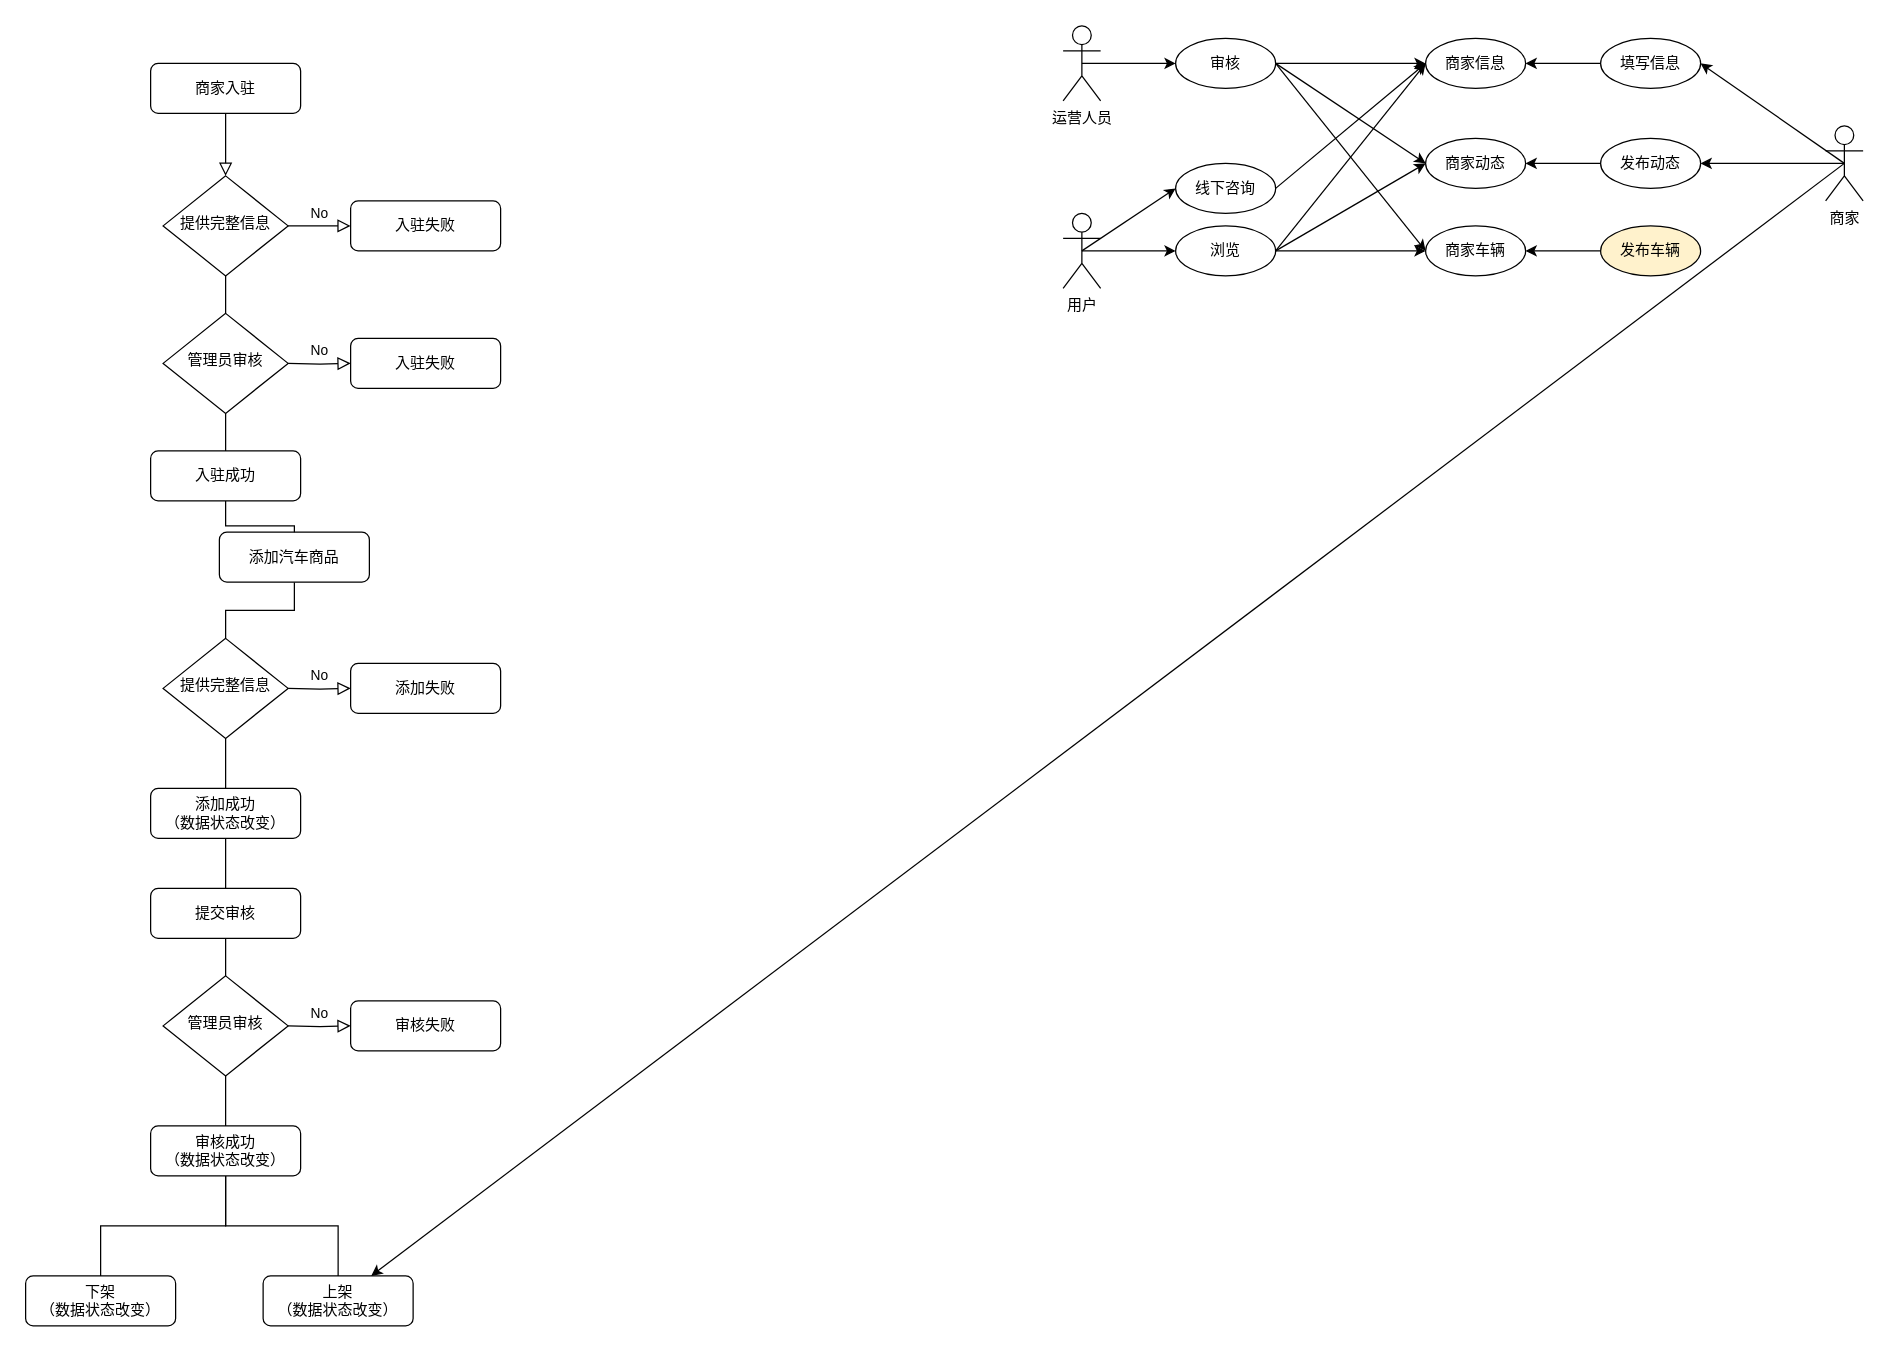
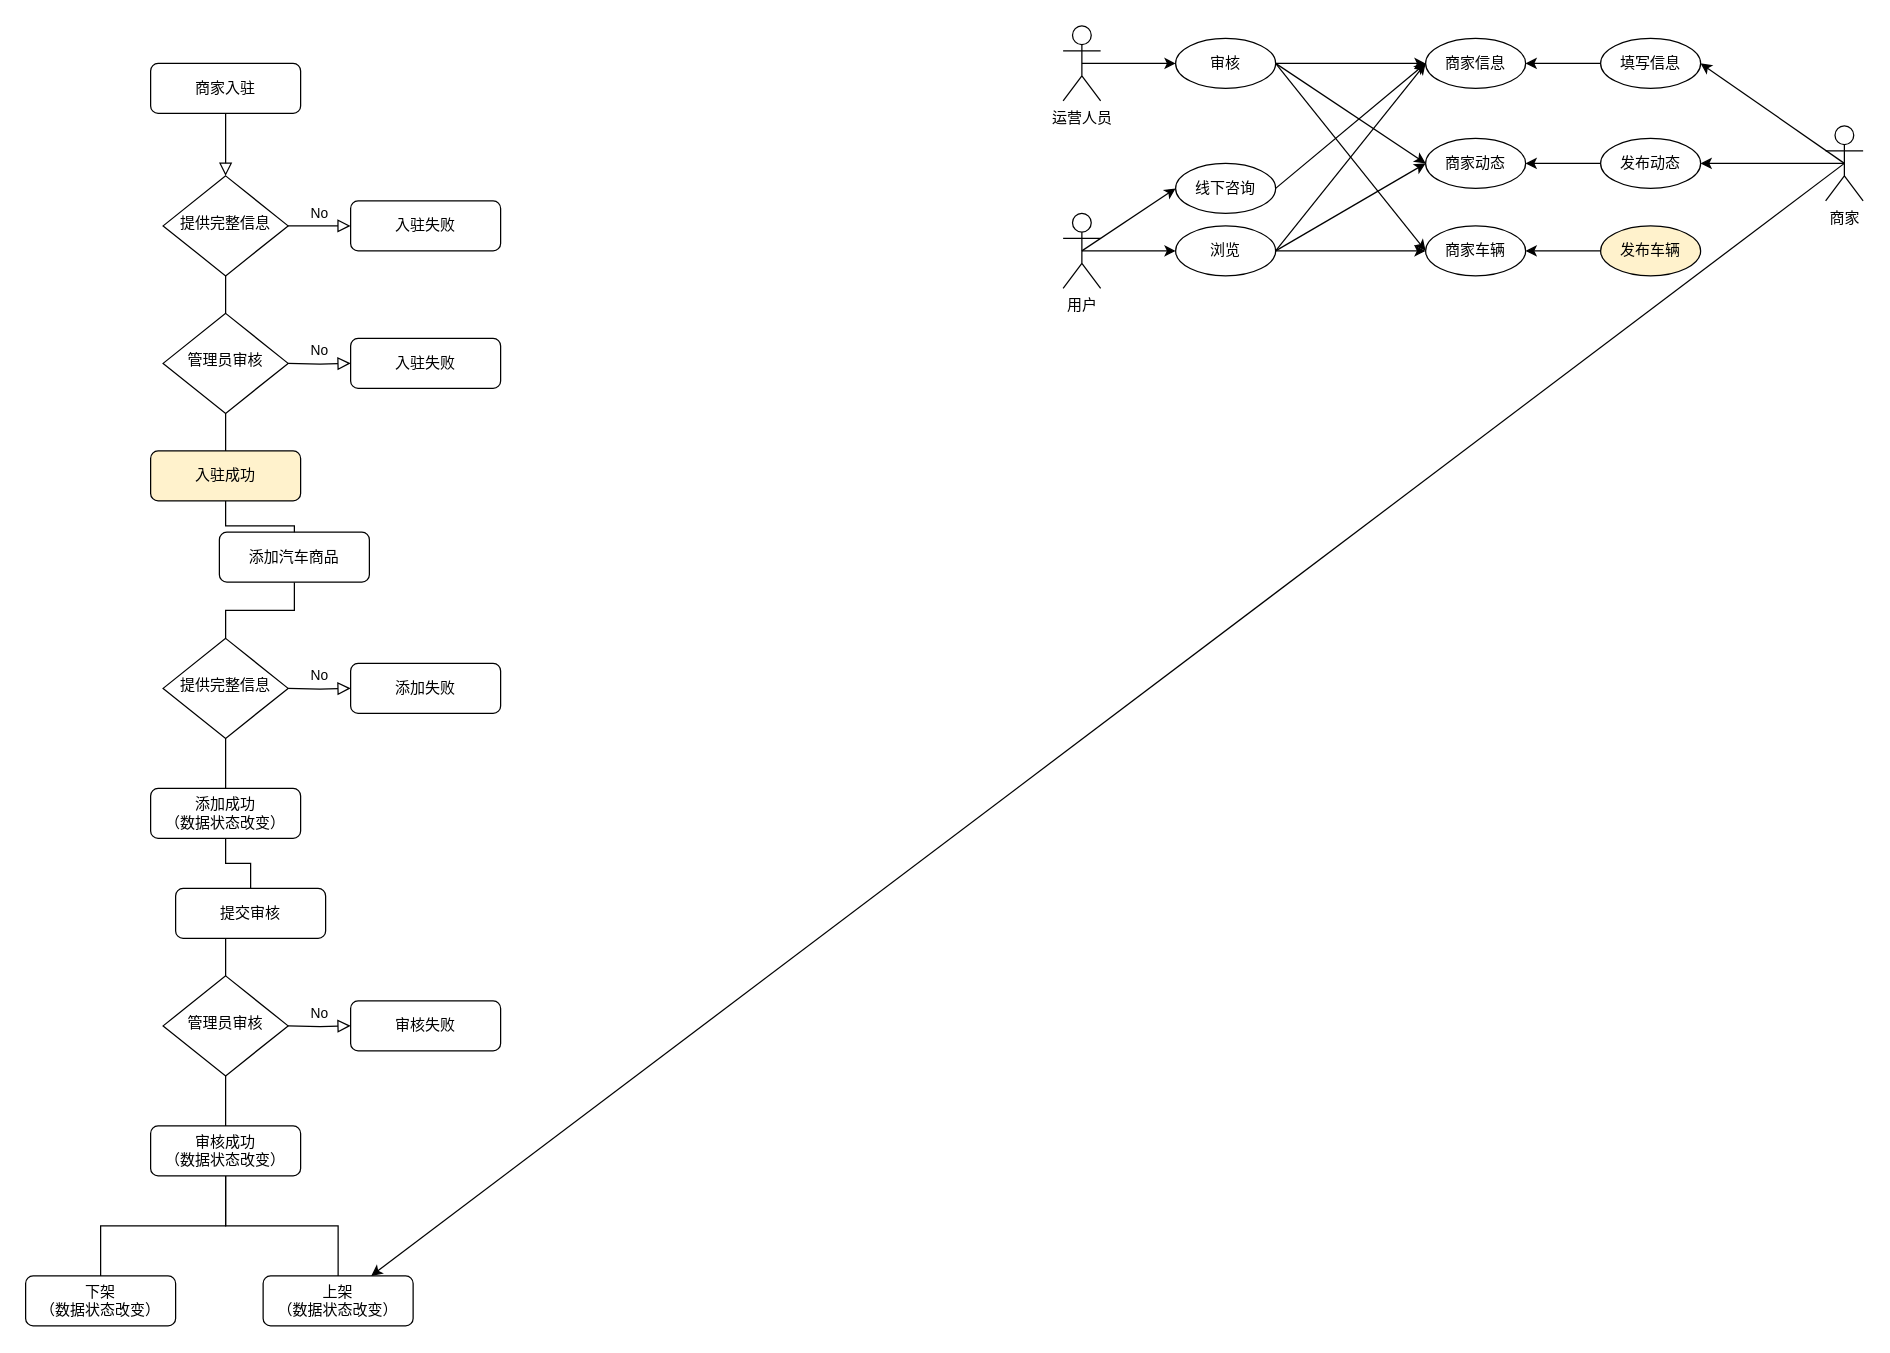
- <mxCell id="10" value="入驻成功" style="rounded=1;whiteSpace=wrap;html=1;fontSize=12;glass=0;strokeWidth=1;shadow=0;" vertex="1" parent="1"><mxGeometry x="120" y="360" width="120" height="40" as="geometry" /></mxCell>
+ <mxCell id="10" value="入驻成功" style="rounded=1;whiteSpace=wrap;html=1;fontSize=12;glass=0;strokeWidth=1;shadow=0;fillColor=#fff2cc;" vertex="1" parent="1"><mxGeometry x="120" y="360" width="120" height="40" as="geometry" /></mxCell>
- <mxCell id="27" value="提交审核" style="rounded=1;whiteSpace=wrap;html=1;fontSize=12;glass=0;strokeWidth=1;shadow=0;" vertex="1" parent="1"><mxGeometry x="120" y="710" width="120" height="40" as="geometry" /></mxCell>
+ <mxCell id="27" value="提交审核" style="rounded=1;whiteSpace=wrap;html=1;fontSize=12;glass=0;strokeWidth=1;shadow=0;" vertex="1" parent="1"><mxGeometry x="140" y="710" width="120" height="40" as="geometry" /></mxCell>
